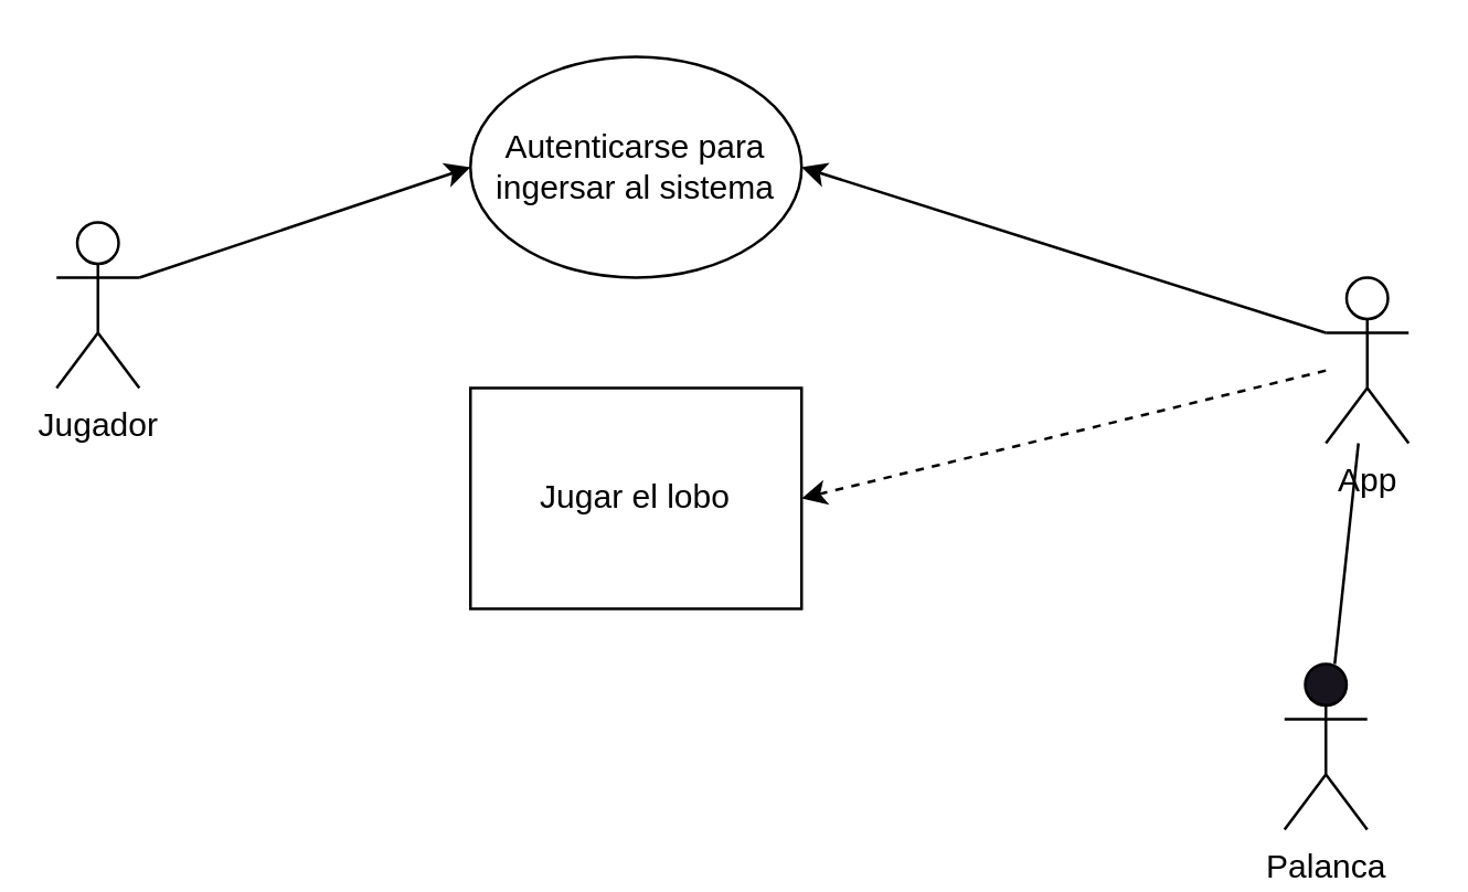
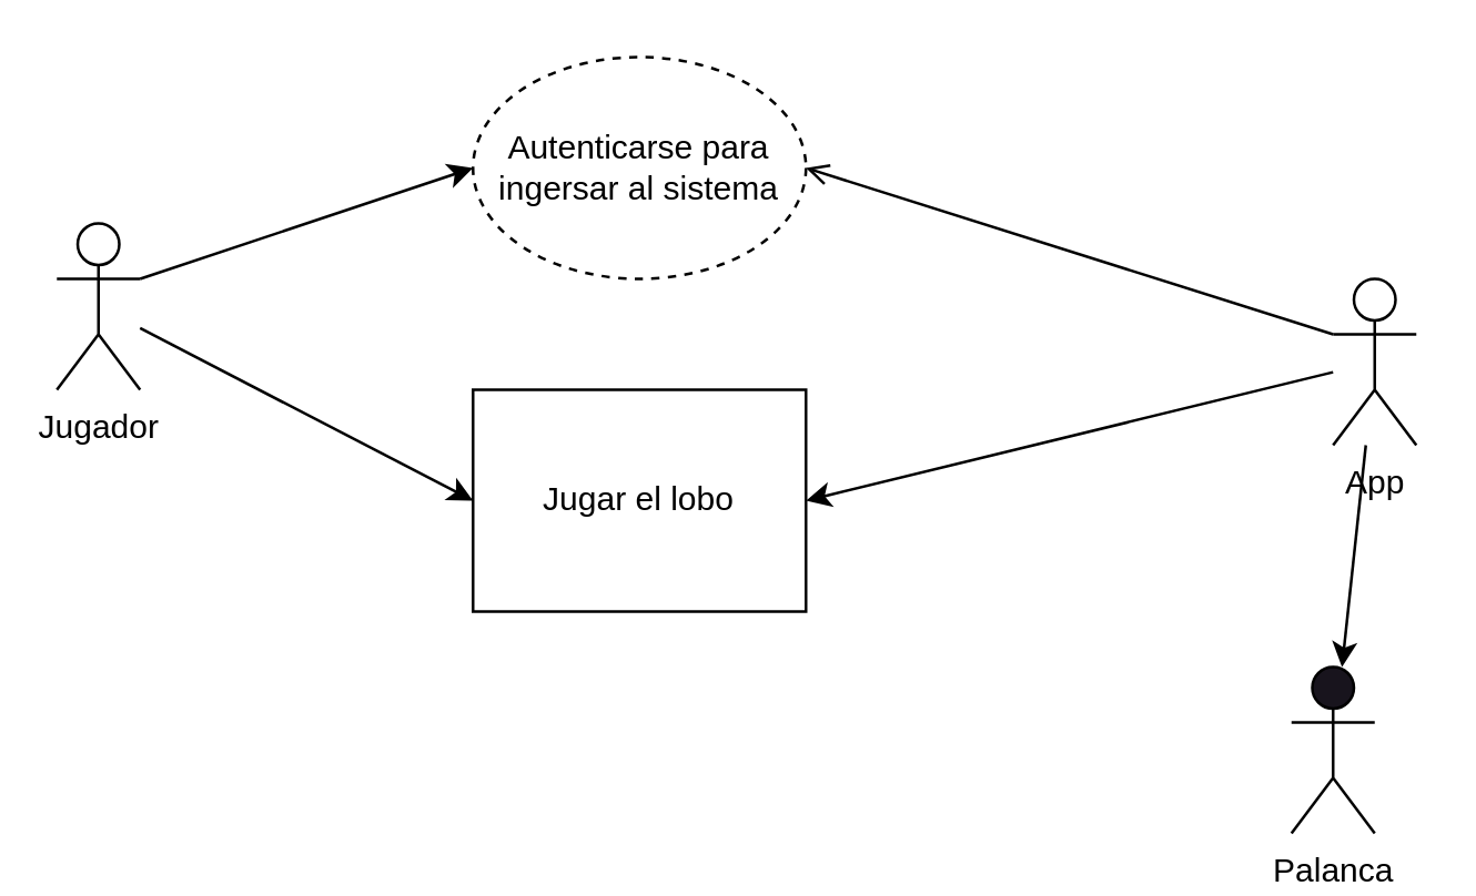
- <mxCell id="5" value="Autenticarse para ingersar al sistema" style="ellipse;whiteSpace=wrap;html=1;" vertex="1" parent="1"><mxGeometry x="170" y="20" width="120" height="80" as="geometry" /></mxCell>
+ <mxCell id="5" value="Autenticarse para ingersar al sistema" style="ellipse;whiteSpace=wrap;html=1;dashed=1;" vertex="1" parent="1"><mxGeometry x="170" y="20" width="120" height="80" as="geometry" /></mxCell>
- <mxCell id="7" style="edgeStyle=none;html=1;exitX=0;exitY=0.333;exitDx=0;exitDy=0;exitPerimeter=0;entryX=1;entryY=0.5;entryDx=0;entryDy=0;" edge="1" parent="1" source="10" target="5"><mxGeometry relative="1" as="geometry" /></mxCell>
+ <mxCell id="7" style="edgeStyle=none;html=1;exitX=0;exitY=0.333;exitDx=0;exitDy=0;exitPerimeter=0;entryX=1;entryY=0.5;entryDx=0;entryDy=0;endArrow=open;" edge="1" parent="1" source="10" target="5"><mxGeometry relative="1" as="geometry" /></mxCell>
+ <mxCell id="3" style="edgeStyle=none;html=1;entryX=0;entryY=0.5;entryDx=0;entryDy=0;" edge="1" parent="1" source="4" target="6"><mxGeometry relative="1" as="geometry"><mxPoint x="170" y="170" as="targetPoint" /></mxGeometry></mxCell>
- <mxCell id="8" style="edgeStyle=none;html=1;entryX=1;entryY=0.5;entryDx=0;entryDy=0;dashed=1;" edge="1" parent="1" source="10" target="6"><mxGeometry relative="1" as="geometry" /></mxCell>
+ <mxCell id="8" style="edgeStyle=none;html=1;entryX=1;entryY=0.5;entryDx=0;entryDy=0;" edge="1" parent="1" source="10" target="6"><mxGeometry relative="1" as="geometry" /></mxCell>
- <mxCell id="9" value="" style="edgeStyle=none;html=1;endArrow=none;" edge="1" parent="1" source="10" target="11"><mxGeometry relative="1" as="geometry" /></mxCell>
+ <mxCell id="9" value="" style="edgeStyle=none;html=1;" edge="1" parent="1" source="10" target="11"><mxGeometry relative="1" as="geometry" /></mxCell>
